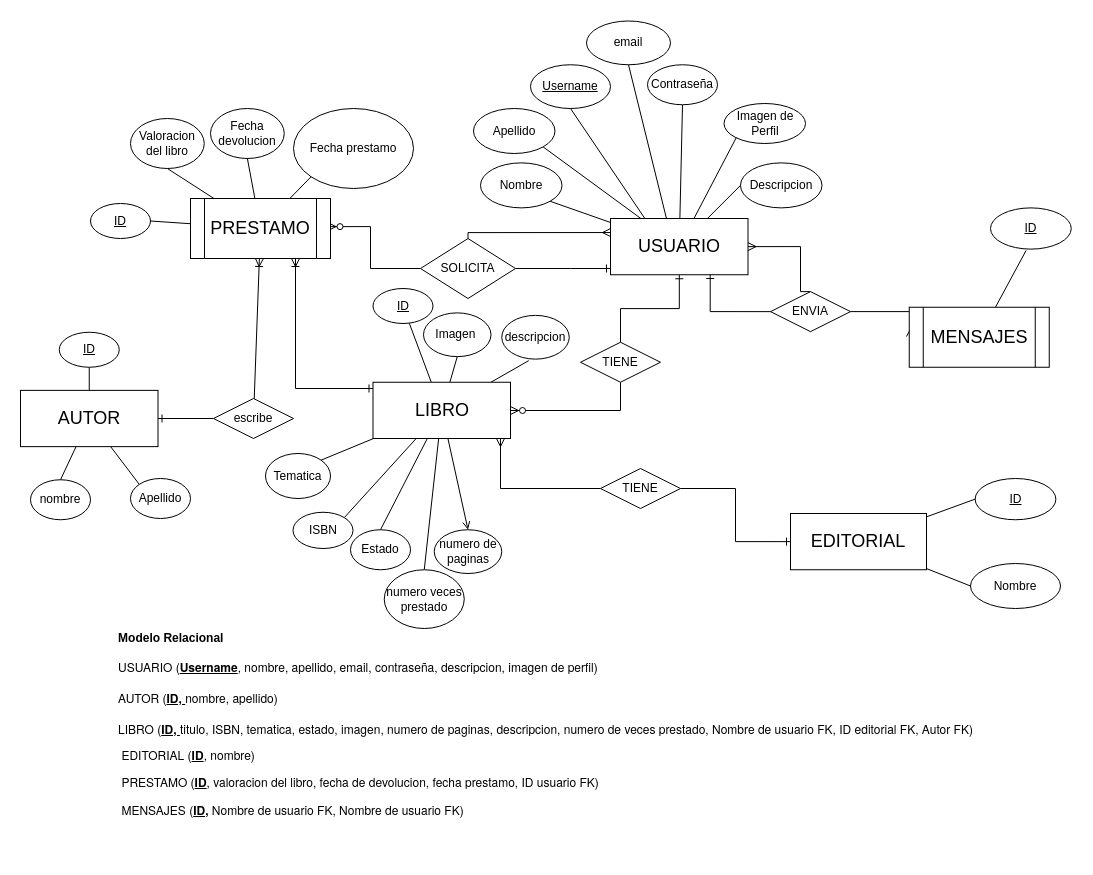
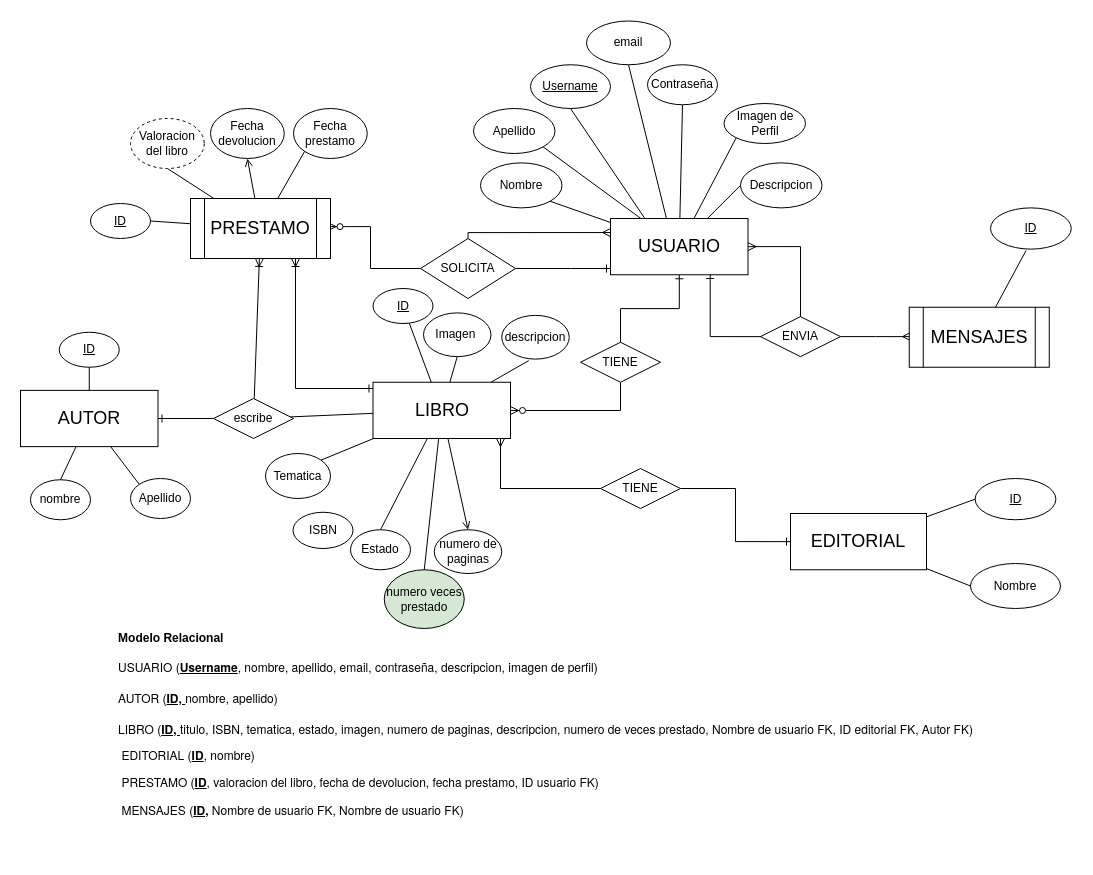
- <mxCell id="61" value="Valoracion&lt;br&gt;del libro" style="ellipse;whiteSpace=wrap;html=1;" parent="1" vertex="1"><mxGeometry x="130" y="118" width="73.75" height="50" as="geometry" /></mxCell>
+ <mxCell id="61" value="Valoracion&lt;br&gt;del libro" style="ellipse;whiteSpace=wrap;html=1;dashed=1;" parent="1" vertex="1"><mxGeometry x="130" y="118" width="73.75" height="50" as="geometry" /></mxCell>
- <mxCell id="52" value="Fecha prestamo" style="ellipse;whiteSpace=wrap;html=1;" parent="1" vertex="1"><mxGeometry x="293" y="108" width="120" height="80" as="geometry" /></mxCell>
+ <mxCell id="52" value="Fecha prestamo" style="ellipse;whiteSpace=wrap;html=1;" parent="1" vertex="1"><mxGeometry x="293" y="108" width="73.75" height="50" as="geometry" /></mxCell>
- <mxCell id="55" style="edgeStyle=none;rounded=0;orthogonalLoop=1;jettySize=auto;html=1;entryX=0.5;entryY=1;entryDx=0;entryDy=0;startArrow=none;startFill=0;endArrow=none;endFill=0;" parent="1" source="58" target="53" edge="1"><mxGeometry relative="1" as="geometry" /></mxCell>
+ <mxCell id="55" style="edgeStyle=none;rounded=0;orthogonalLoop=1;jettySize=auto;html=1;entryX=0.5;entryY=1;entryDx=0;entryDy=0;startArrow=none;startFill=0;endArrow=open;endFill=0;" parent="1" source="58" target="53" edge="1"><mxGeometry relative="1" as="geometry" /></mxCell>
- <mxCell id="50" value="ENVIA" style="shape=rhombus;perimeter=rhombusPerimeter;whiteSpace=wrap;html=1;align=center;" parent="1" vertex="1"><mxGeometry x="770" y="291.13" width="80" height="40" as="geometry" /></mxCell>
+ <mxCell id="50" value="ENVIA" style="shape=rhombus;perimeter=rhombusPerimeter;whiteSpace=wrap;html=1;align=center;" parent="1" vertex="1"><mxGeometry x="760" y="316.13" width="80" height="40" as="geometry" /></mxCell>
- <mxCell id="9" style="edgeStyle=none;rounded=0;orthogonalLoop=1;jettySize=auto;html=1;entryX=1;entryY=0;entryDx=0;entryDy=0;endArrow=none;endFill=0;" parent="1" source="15" target="22" edge="1"><mxGeometry relative="1" as="geometry" /></mxCell>
+ <mxCell id="9" style="edgeStyle=none;rounded=0;orthogonalLoop=1;jettySize=auto;html=1;endArrow=none;endFill=0;" parent="1" source="15" target="76" edge="1"><mxGeometry relative="1" as="geometry" /></mxCell>
- <mxCell id="65" value="numero veces prestado" style="ellipse;whiteSpace=wrap;html=1;" parent="1" vertex="1"><mxGeometry x="383.75" y="569.25" width="80" height="58.75" as="geometry" /></mxCell>
+ <mxCell id="65" value="numero veces prestado" style="ellipse;whiteSpace=wrap;html=1;fillColor=#d5e8d4;" parent="1" vertex="1"><mxGeometry x="383.75" y="569.25" width="80" height="58.75" as="geometry" /></mxCell>
